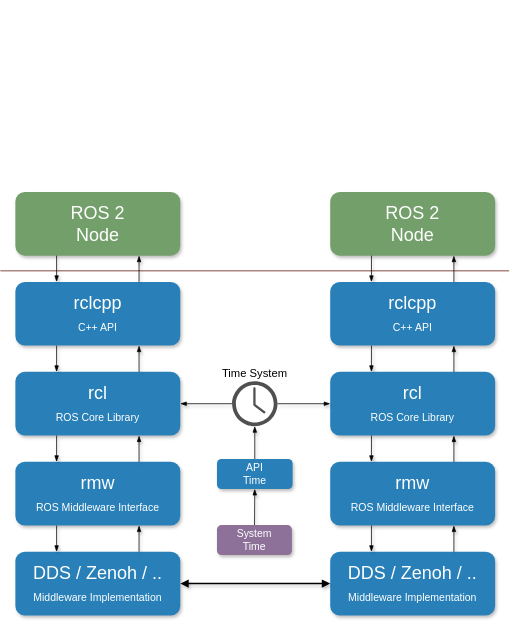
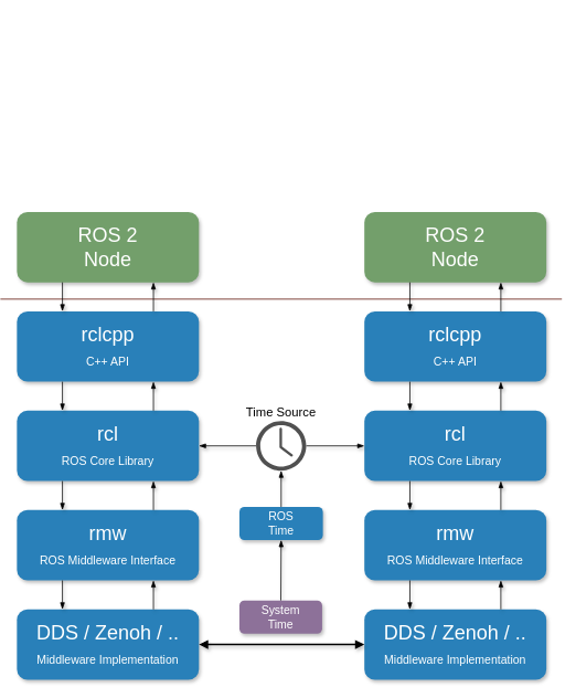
- <mxCell id="32" value="Time System" style="pointerEvents=1;shadow=0;dashed=0;html=1;strokeColor=none;fillColor=#505050;labelPosition=center;verticalLabelPosition=top;verticalAlign=bottom;outlineConnect=0;align=center;shape=mxgraph.office.concepts.clock;hachureGap=4;fontFamily=Helvetica;fontSize=15;fontColor=default;labelBackgroundColor=none;" parent="1" vertex="1"><mxGeometry x="309.07" y="507.5" width="60.62" height="60" as="geometry" /></mxCell>
+ <mxCell id="32" value="Time Source" style="pointerEvents=1;shadow=0;dashed=0;html=1;strokeColor=none;fillColor=#505050;labelPosition=center;verticalLabelPosition=top;verticalAlign=bottom;outlineConnect=0;align=center;shape=mxgraph.office.concepts.clock;hachureGap=4;fontFamily=Helvetica;fontSize=15;fontColor=default;labelBackgroundColor=none;" parent="1" vertex="1"><mxGeometry x="309.07" y="507.5" width="60.62" height="60" as="geometry" /></mxCell>
- <mxCell id="36" value="API&lt;br&gt;&lt;div&gt;Time&lt;/div&gt;" style="rounded=1;whiteSpace=wrap;html=1;strokeColor=none;strokeWidth=1;fillColor=#2980B9;fontSize=14;fontColor=#FFFFFF;align=center;gradientColor=none;gradientDirection=east;verticalAlign=middle;shadow=1;" parent="1" vertex="1"><mxGeometry x="288.92" y="611.25" width="100.93" height="40" as="geometry" /></mxCell>
+ <mxCell id="36" value="ROS&lt;br&gt;&lt;div&gt;Time&lt;/div&gt;" style="rounded=1;whiteSpace=wrap;html=1;strokeColor=none;strokeWidth=1;fillColor=#2980B9;fontSize=14;fontColor=#FFFFFF;align=center;gradientColor=none;gradientDirection=east;verticalAlign=middle;shadow=1;" parent="1" vertex="1"><mxGeometry x="288.92" y="611.25" width="100.93" height="40" as="geometry" /></mxCell>
- <mxCell id="34" value="System&lt;div&gt;Time&lt;/div&gt;" style="rounded=1;whiteSpace=wrap;html=1;strokeColor=none;strokeWidth=1;fillColor=#8D7199;fontSize=14;fontColor=#FFFFFF;align=center;gradientColor=none;gradientDirection=east;verticalAlign=middle;shadow=1;" parent="1" vertex="1"><mxGeometry x="288.92" y="699.38" width="100" height="40" as="geometry" /></mxCell>
+ <mxCell id="34" value="System&lt;div&gt;Time&lt;/div&gt;" style="rounded=1;whiteSpace=wrap;html=1;strokeColor=none;strokeWidth=1;fillColor=#8D7199;fontSize=14;fontColor=#FFFFFF;align=center;gradientColor=none;gradientDirection=east;verticalAlign=middle;shadow=1;" parent="1" vertex="1"><mxGeometry x="288.92" y="724.38" width="100" height="40" as="geometry" /></mxCell>
